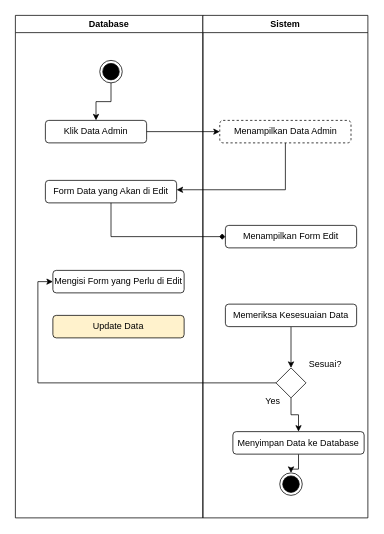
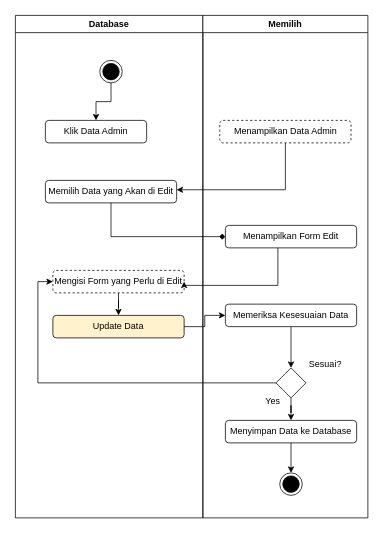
- <mxCell id="11" value="Sistem" style="swimlane;whiteSpace=wrap;html=1;" vertex="1" parent="1"><mxGeometry x="270" y="20" width="220" height="670" as="geometry" /></mxCell>
+ <mxCell id="11" value="Memilih" style="swimlane;whiteSpace=wrap;html=1;" vertex="1" parent="1"><mxGeometry x="270" y="20" width="220" height="670" as="geometry" /></mxCell>
- <mxCell id="23" style="edgeStyle=orthogonalEdgeStyle;rounded=0;orthogonalLoop=1;jettySize=auto;html=1;exitX=1;exitY=0.5;exitDx=0;exitDy=0;entryX=0;entryY=0.5;entryDx=0;entryDy=0;" edge="1" parent="1" source="5" target="12"><mxGeometry relative="1" as="geometry" /></mxCell>
- <mxCell id="6" value="Form Data yang Akan di Edit" style="rounded=1;whiteSpace=wrap;html=1;" vertex="1" parent="2"><mxGeometry x="40" y="220" width="175" height="30" as="geometry" /></mxCell>
+ <mxCell id="6" value="Memilih Data yang Akan di Edit" style="rounded=1;whiteSpace=wrap;html=1;" vertex="1" parent="2"><mxGeometry x="40" y="220" width="175" height="30" as="geometry" /></mxCell>
- <mxCell id="10" value="Mengisi Form yang Perlu di Edit" style="rounded=1;whiteSpace=wrap;html=1;" vertex="1" parent="2"><mxGeometry x="50" y="340" width="175" height="30" as="geometry" /></mxCell>
+ <mxCell id="10" value="Mengisi Form yang Perlu di Edit" style="rounded=1;whiteSpace=wrap;html=1;dashed=1;" vertex="1" parent="2"><mxGeometry x="50" y="340" width="175" height="30" as="geometry" /></mxCell>
+ <mxCell id="27" style="edgeStyle=orthogonalEdgeStyle;rounded=0;orthogonalLoop=1;jettySize=auto;html=1;entryX=1;entryY=0.5;entryDx=0;entryDy=0;" edge="1" parent="1" source="13" target="10"><mxGeometry relative="1" as="geometry"><Array as="points"><mxPoint x="370" y="380" /><mxPoint x="245" y="380" /></Array></mxGeometry></mxCell>
+ <mxCell id="9" style="edgeStyle=orthogonalEdgeStyle;rounded=0;orthogonalLoop=1;jettySize=auto;html=1;entryX=0.5;entryY=0;entryDx=0;entryDy=0;" edge="1" parent="2" source="10" target="7"><mxGeometry relative="1" as="geometry" /></mxCell>
+ <mxCell id="29" style="edgeStyle=orthogonalEdgeStyle;rounded=0;orthogonalLoop=1;jettySize=auto;html=1;entryX=0;entryY=0.5;entryDx=0;entryDy=0;" edge="1" parent="1" source="7" target="15"><mxGeometry relative="1" as="geometry" /></mxCell>
- <mxCell id="19" value="Menyimpan Data ke Database" style="rounded=1;whiteSpace=wrap;html=1;" vertex="1" parent="11"><mxGeometry x="40" y="555" width="175" height="30" as="geometry" /></mxCell>
+ <mxCell id="19" value="Menyimpan Data ke Database" style="rounded=1;whiteSpace=wrap;html=1;" vertex="1" parent="11"><mxGeometry x="30" y="540" width="175" height="30" as="geometry" /></mxCell>
